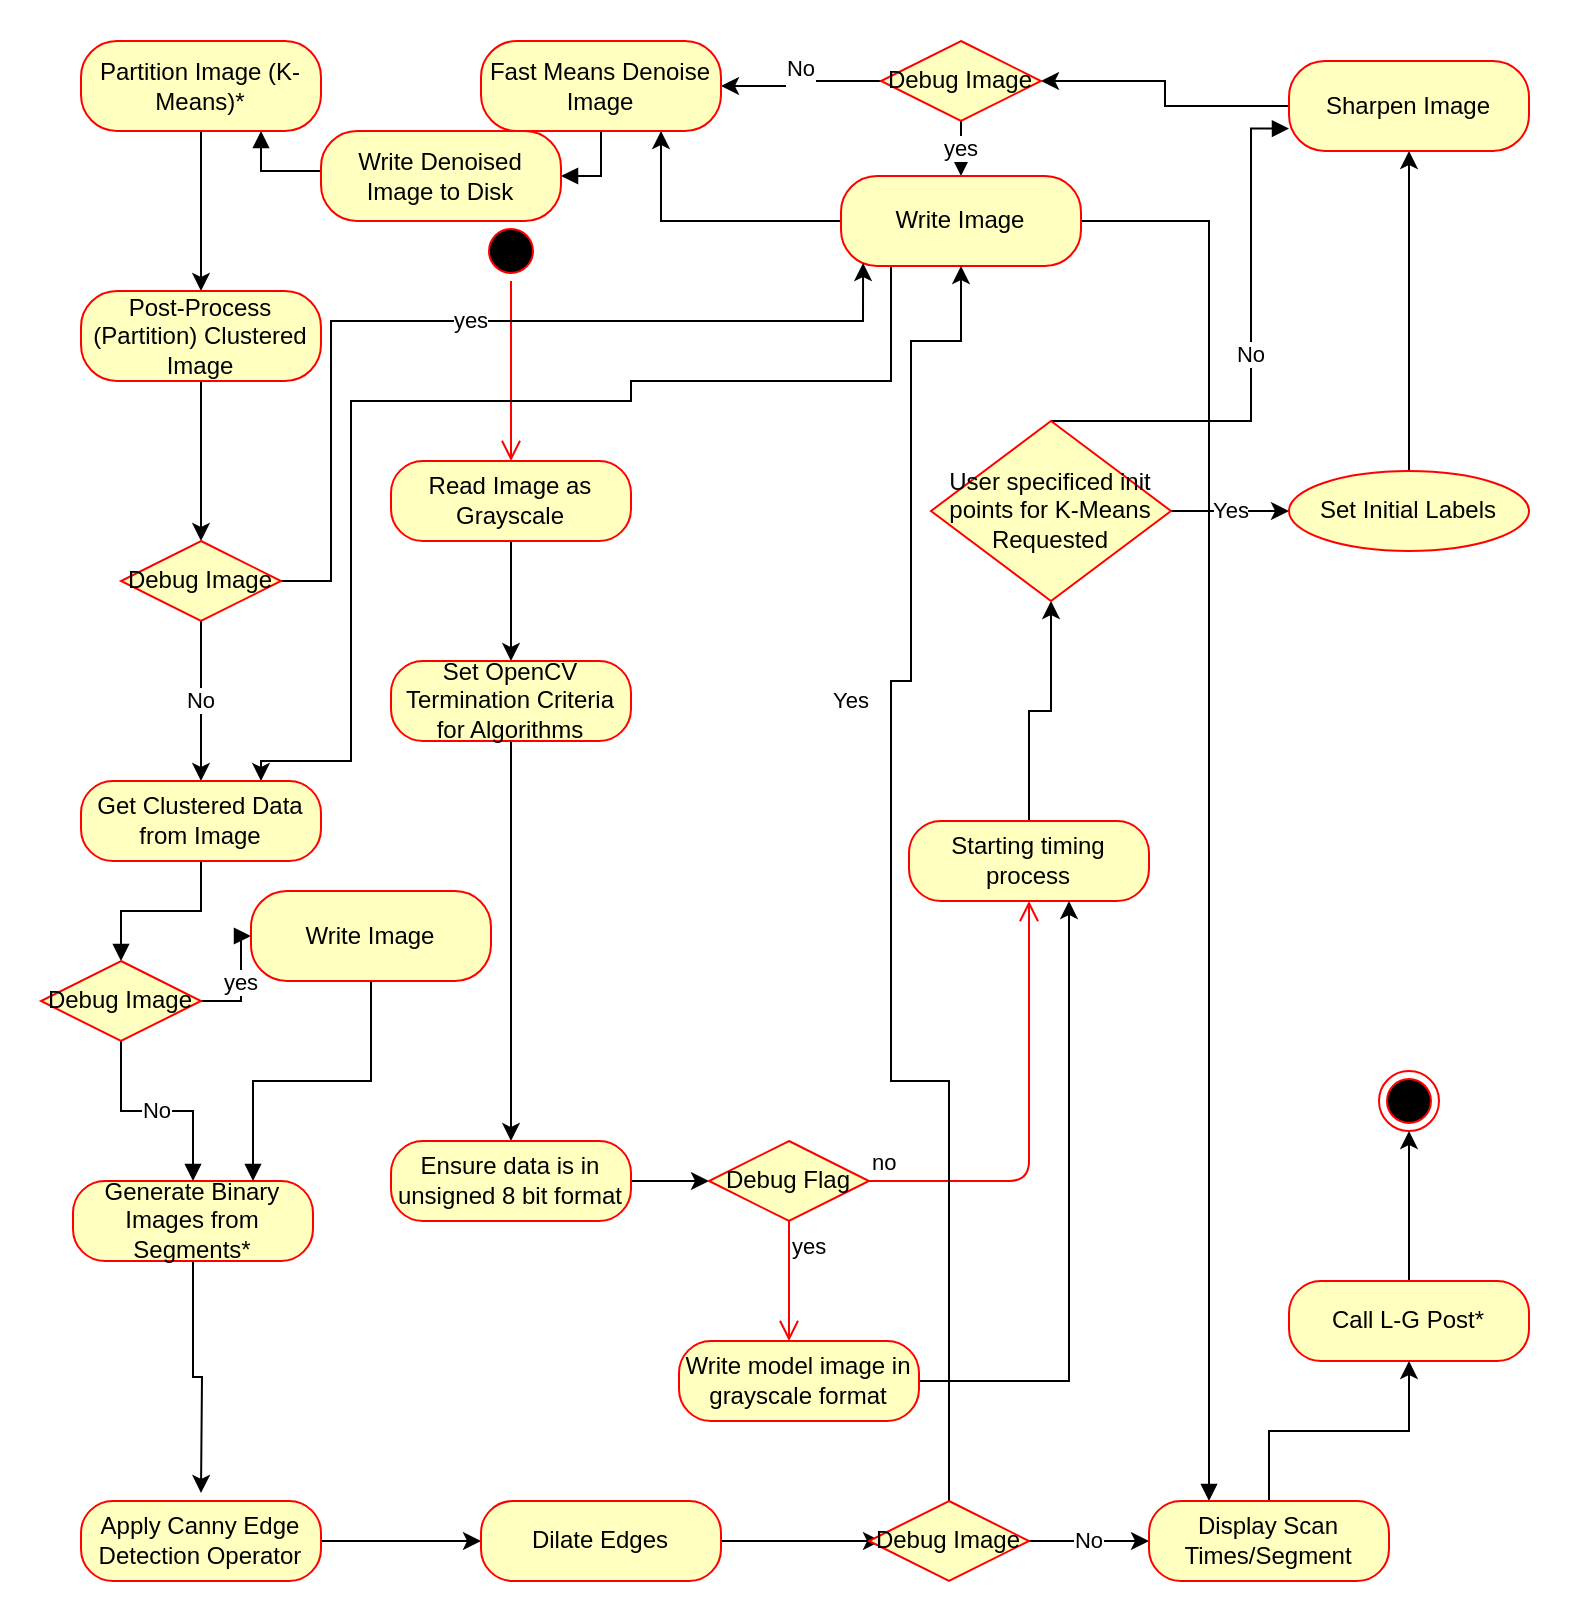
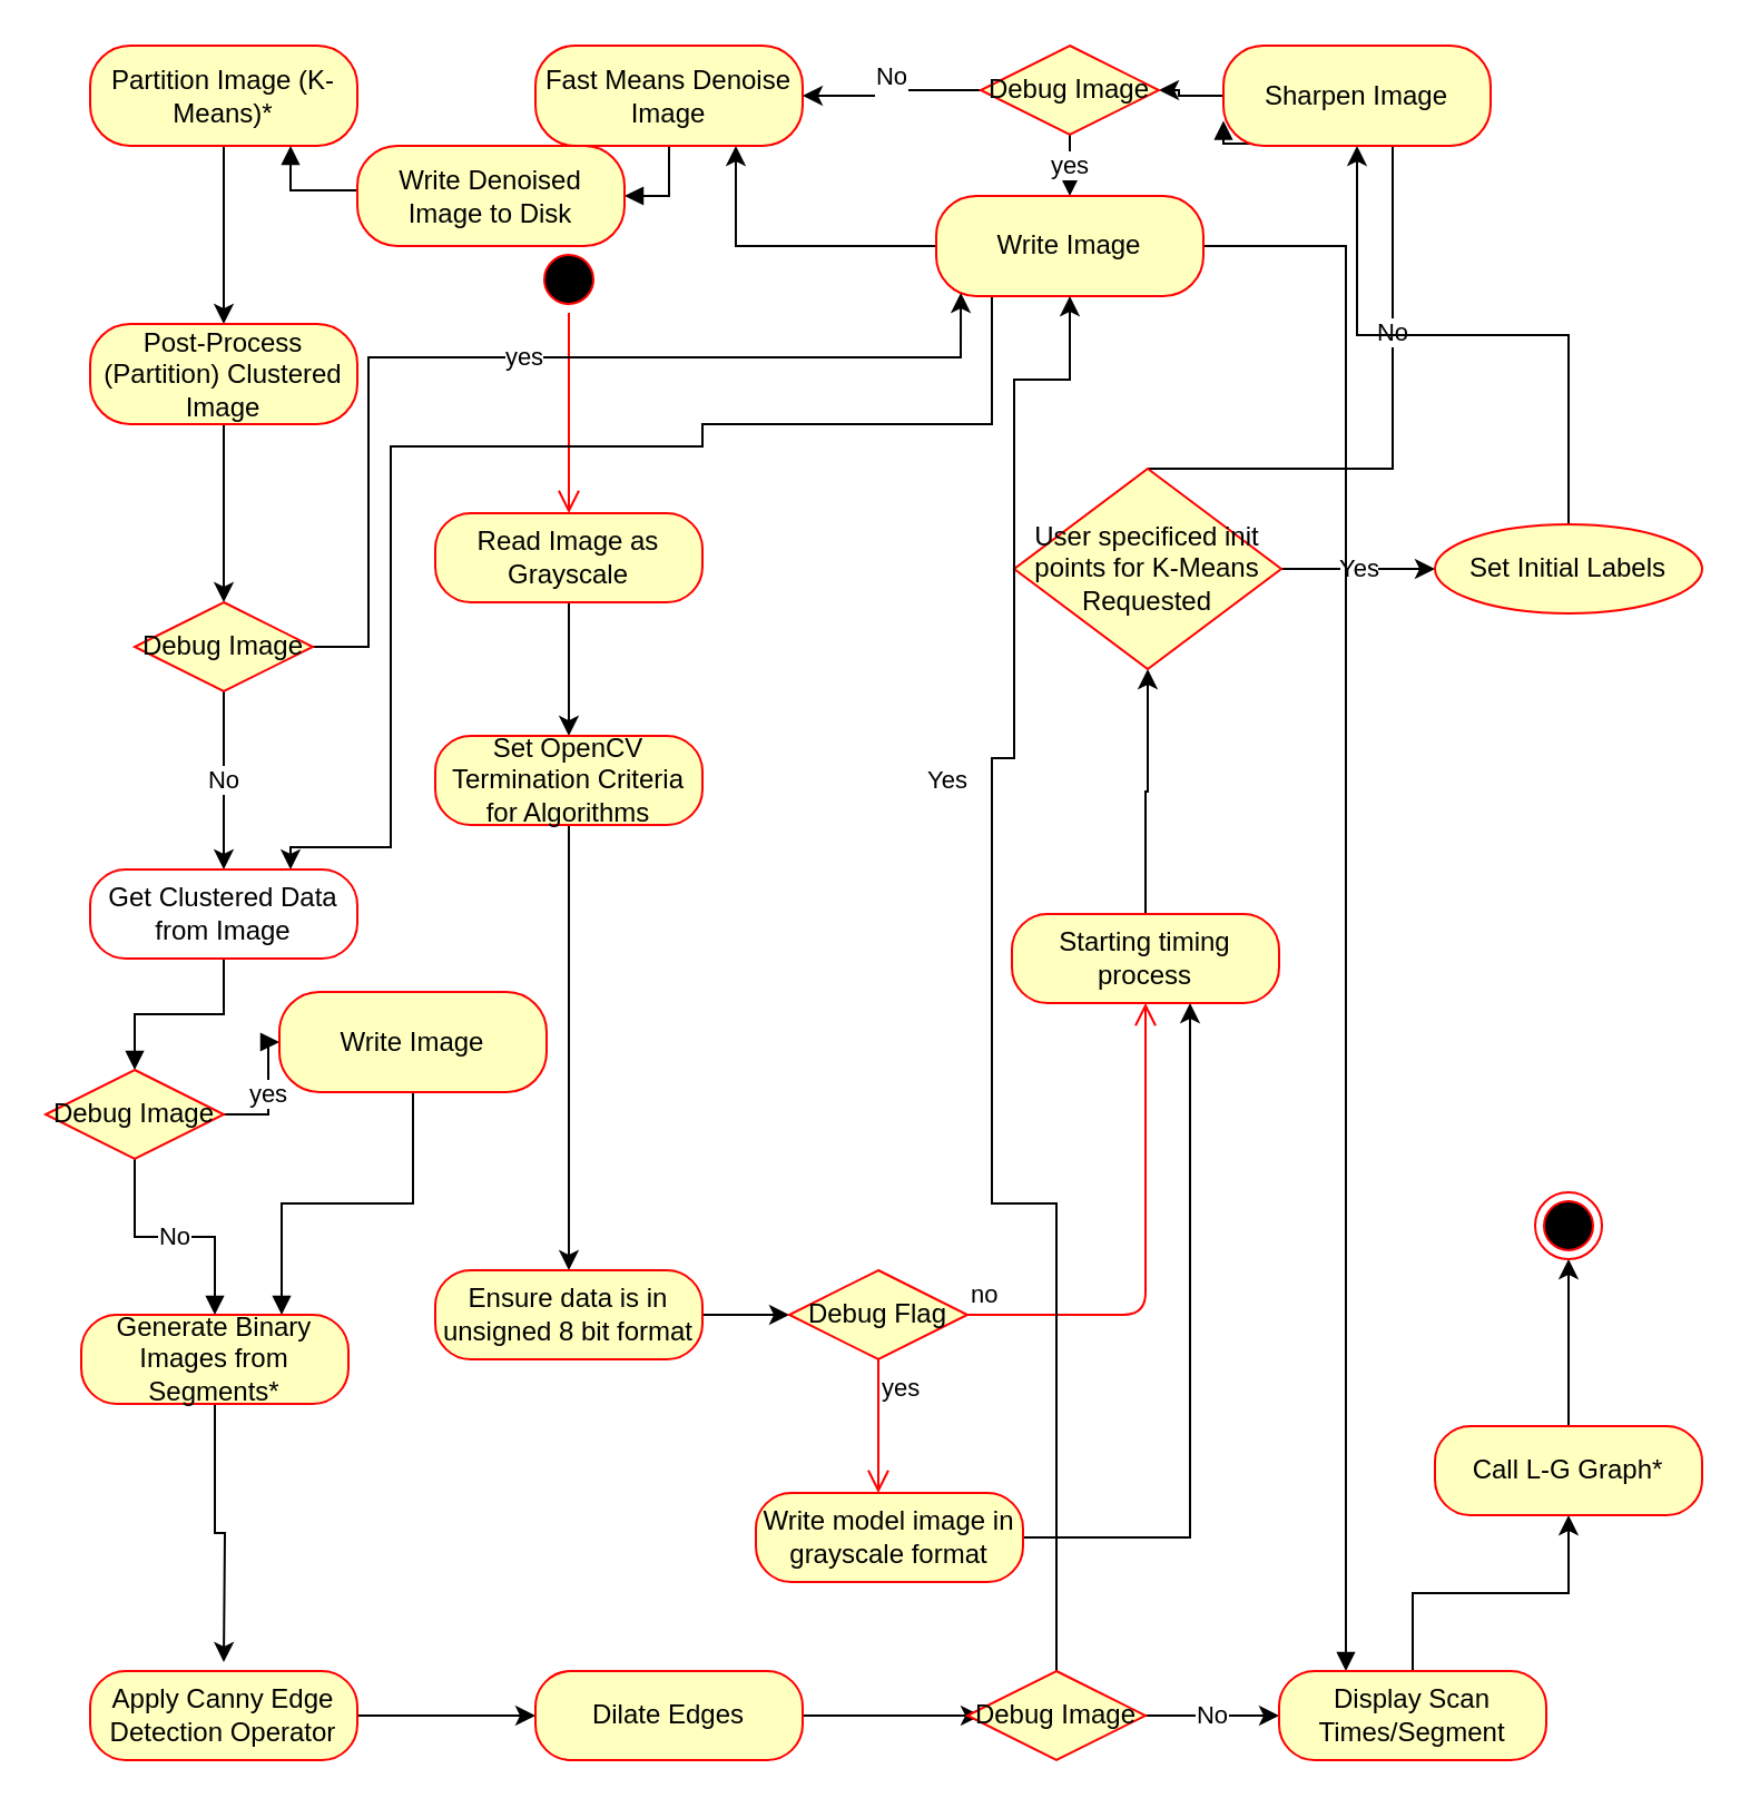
- <mxCell id="23" value="Sharpen Image&lt;br&gt;" style="rounded=1;whiteSpace=wrap;html=1;arcSize=40;fontColor=#000000;fillColor=#ffffc0;strokeColor=#ff0000;" parent="1" vertex="1"><mxGeometry x="644" y="30" width="120" height="45" as="geometry" /></mxCell>
+ <mxCell id="23" value="Sharpen Image&lt;br&gt;" style="rounded=1;whiteSpace=wrap;html=1;arcSize=40;fontColor=#000000;fillColor=#ffffc0;strokeColor=#ff0000;" parent="1" vertex="1"><mxGeometry x="549" y="20" width="120" height="45" as="geometry" /></mxCell>
- <mxCell id="19" value="User specificed init points for K-Means Requested" style="rhombus;whiteSpace=wrap;html=1;fillColor=#ffffc0;strokeColor=#ff0000;" parent="1" vertex="1"><mxGeometry x="465" y="210" width="120" height="90" as="geometry" /></mxCell>
+ <mxCell id="19" value="User specificed init points for K-Means Requested" style="rhombus;whiteSpace=wrap;html=1;fillColor=#ffffc0;strokeColor=#ff0000;" parent="1" vertex="1"><mxGeometry x="455" y="210" width="120" height="90" as="geometry" /></mxCell>
- <mxCell id="43" value="Get Clustered Data from Image&lt;br&gt;" style="rounded=1;whiteSpace=wrap;html=1;arcSize=40;fontColor=#000000;fillColor=#ffffc0;strokeColor=#ff0000;" parent="1" vertex="1"><mxGeometry x="40" y="390" width="120" height="40" as="geometry" /></mxCell>
+ <mxCell id="43" value="Get Clustered Data from Image&lt;br&gt;" style="rounded=1;whiteSpace=wrap;html=1;arcSize=40;fontColor=#000000;fillColor=#ffffff;strokeColor=#ff0000;" parent="1" vertex="1"><mxGeometry x="40" y="390" width="120" height="40" as="geometry" /></mxCell>
- <mxCell id="56" value="Call L-G Post*&lt;br&gt;" style="rounded=1;whiteSpace=wrap;html=1;arcSize=40;fontColor=#000000;fillColor=#ffffc0;strokeColor=#ff0000;" parent="1" vertex="1"><mxGeometry x="644" y="640" width="120" height="40" as="geometry" /></mxCell>
+ <mxCell id="56" value="Call L-G Graph*&lt;br&gt;" style="rounded=1;whiteSpace=wrap;html=1;arcSize=40;fontColor=#000000;fillColor=#ffffc0;strokeColor=#ff0000;" parent="1" vertex="1"><mxGeometry x="644" y="640" width="120" height="40" as="geometry" /></mxCell>
